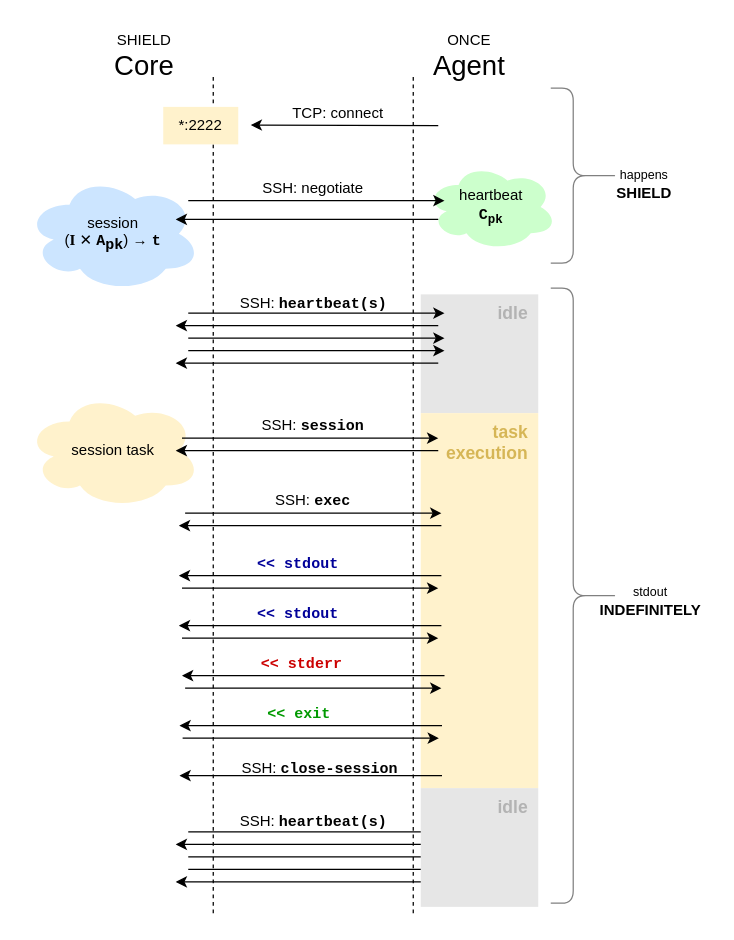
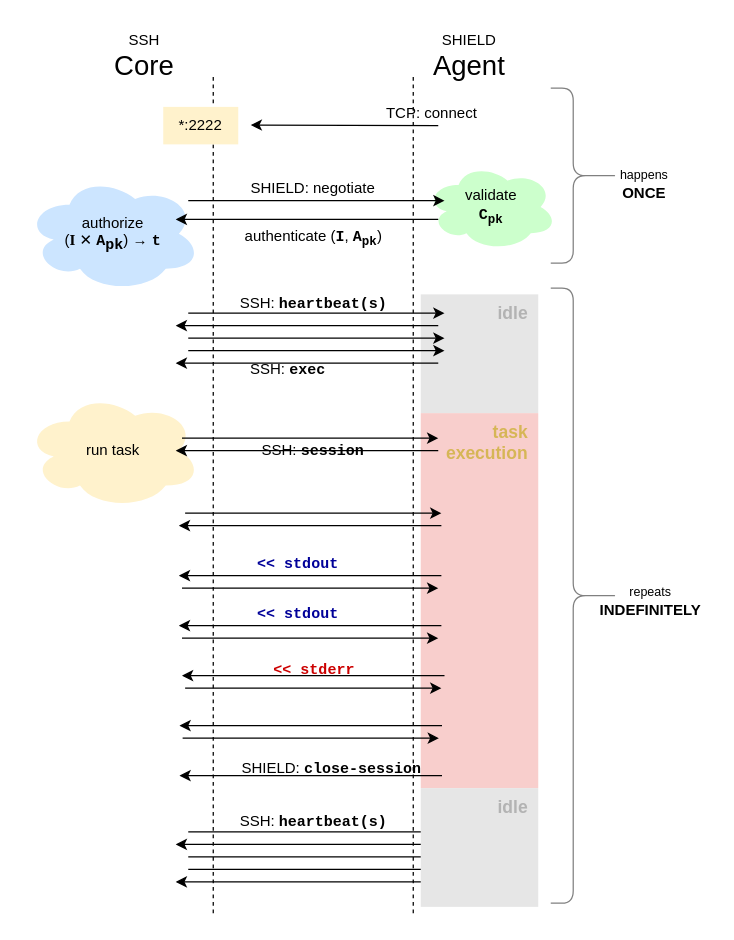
- <mxCell id="11" value="SHIELD&lt;br&gt;&lt;font style=&quot;font-size: 22px&quot;&gt;Core&lt;/font&gt;" style="text;html=1;strokeColor=none;fillColor=none;align=center;verticalAlign=middle;whiteSpace=wrap;rounded=0;" vertex="1" parent="1"><mxGeometry x="70" y="20" width="90" height="50" as="geometry" /></mxCell>
+ <mxCell id="11" value="SSH&lt;br&gt;&lt;font style=&quot;font-size: 22px&quot;&gt;Core&lt;/font&gt;" style="text;html=1;strokeColor=none;fillColor=none;align=center;verticalAlign=middle;whiteSpace=wrap;rounded=0;" vertex="1" parent="1"><mxGeometry x="70" y="20" width="90" height="50" as="geometry" /></mxCell>
- <mxCell id="10" value="ONCE&lt;br&gt;&lt;font style=&quot;font-size: 22px&quot;&gt;Agent&lt;/font&gt;" style="text;html=1;strokeColor=none;fillColor=none;align=center;verticalAlign=middle;whiteSpace=wrap;rounded=0;" vertex="1" parent="1"><mxGeometry x="330" y="20" width="90" height="50" as="geometry" /></mxCell>
+ <mxCell id="10" value="SHIELD&lt;br&gt;&lt;font style=&quot;font-size: 22px&quot;&gt;Agent&lt;/font&gt;" style="text;html=1;strokeColor=none;fillColor=none;align=center;verticalAlign=middle;whiteSpace=wrap;rounded=0;" vertex="1" parent="1"><mxGeometry x="330" y="20" width="90" height="50" as="geometry" /></mxCell>
- <mxCell id="47" value="TCP: connect" style="text;html=1;strokeColor=none;fillColor=none;align=center;verticalAlign=middle;whiteSpace=wrap;rounded=0;" vertex="1" parent="1"><mxGeometry x="220" y="80" width="100" height="20" as="geometry" /></mxCell>
+ <mxCell id="47" value="TCP: connect" style="text;html=1;strokeColor=none;fillColor=none;align=center;verticalAlign=middle;whiteSpace=wrap;rounded=0;" vertex="1" parent="1"><mxGeometry x="295" y="80" width="100" height="20" as="geometry" /></mxCell>
- <mxCell id="50" value="&lt;font style=&quot;font-size: 10px&quot;&gt;happens&lt;/font&gt;&lt;br&gt;&lt;b&gt;SHIELD&lt;/b&gt;" style="text;html=1;strokeColor=none;fillColor=none;align=center;verticalAlign=middle;whiteSpace=wrap;rounded=0;" vertex="1" parent="1"><mxGeometry x="470" y="121" width="90" height="50" as="geometry" /></mxCell>
+ <mxCell id="50" value="&lt;font style=&quot;font-size: 10px&quot;&gt;happens&lt;/font&gt;&lt;br&gt;&lt;b&gt;ONCE&lt;/b&gt;" style="text;html=1;strokeColor=none;fillColor=none;align=center;verticalAlign=middle;whiteSpace=wrap;rounded=0;" vertex="1" parent="1"><mxGeometry x="470" y="121" width="90" height="50" as="geometry" /></mxCell>
- <mxCell id="45" value="SSH: negotiate" style="text;html=1;strokeColor=none;fillColor=none;align=center;verticalAlign=middle;whiteSpace=wrap;rounded=0;" vertex="1" parent="1"><mxGeometry x="170" y="140" width="160" height="20" as="geometry" /></mxCell>
+ <mxCell id="45" value="SHIELD: negotiate" style="text;html=1;strokeColor=none;fillColor=none;align=center;verticalAlign=middle;whiteSpace=wrap;rounded=0;" vertex="1" parent="1"><mxGeometry x="170" y="140" width="160" height="20" as="geometry" /></mxCell>
- <mxCell id="6" value="heartbeat&lt;br&gt;&lt;b&gt;&lt;font face=&quot;Courier New&quot;&gt;C&lt;sub&gt;pk&lt;/sub&gt;&lt;/font&gt;&lt;/b&gt;" style="ellipse;shape=cloud;whiteSpace=wrap;html=1;fillColor=#CCFFCC;strokeColor=none;" vertex="1" parent="1"><mxGeometry x="340" y="130" width="105" height="70" as="geometry" /></mxCell>
+ <mxCell id="6" value="validate&lt;br&gt;&lt;b&gt;&lt;font face=&quot;Courier New&quot;&gt;C&lt;sub&gt;pk&lt;/sub&gt;&lt;/font&gt;&lt;/b&gt;" style="ellipse;shape=cloud;whiteSpace=wrap;html=1;fillColor=#CCFFCC;strokeColor=none;" vertex="1" parent="1"><mxGeometry x="340" y="130" width="105" height="70" as="geometry" /></mxCell>
- <mxCell id="5" value="session&lt;br&gt;(&lt;font face=&quot;Times New Roman&quot;&gt;&lt;b&gt;I&lt;/b&gt;&lt;/font&gt; ✕&amp;nbsp;&lt;b&gt;&lt;font face=&quot;Courier New&quot;&gt;A&lt;span style=&quot;vertical-align: sub&quot;&gt;pk&lt;/span&gt;&lt;/font&gt;&lt;/b&gt;)&amp;nbsp;→ &lt;b&gt;&lt;font face=&quot;Courier New&quot;&gt;t&lt;/font&gt;&lt;/b&gt;" style="ellipse;shape=cloud;whiteSpace=wrap;html=1;fillColor=#CCE5FF;strokeColor=none;" vertex="1" parent="1"><mxGeometry x="20" y="140" width="140" height="93" as="geometry" /></mxCell>
+ <mxCell id="5" value="authorize&lt;br&gt;(&lt;font face=&quot;Times New Roman&quot;&gt;&lt;b&gt;I&lt;/b&gt;&lt;/font&gt; ✕&amp;nbsp;&lt;b&gt;&lt;font face=&quot;Courier New&quot;&gt;A&lt;span style=&quot;vertical-align: sub&quot;&gt;pk&lt;/span&gt;&lt;/font&gt;&lt;/b&gt;)&amp;nbsp;→ &lt;b&gt;&lt;font face=&quot;Courier New&quot;&gt;t&lt;/font&gt;&lt;/b&gt;" style="ellipse;shape=cloud;whiteSpace=wrap;html=1;fillColor=#CCE5FF;strokeColor=none;" vertex="1" parent="1"><mxGeometry x="20" y="140" width="140" height="93" as="geometry" /></mxCell>
+ <mxCell id="43" value="authenticate (&lt;b&gt;&lt;font face=&quot;Courier New&quot;&gt;I&lt;/font&gt;&lt;/b&gt;, &lt;font face=&quot;Courier New&quot;&gt;&lt;b&gt;A&lt;sub&gt;pk&lt;/sub&gt;&lt;/b&gt;&lt;/font&gt;)" style="text;html=1;align=center;" vertex="1" parent="1"><mxGeometry x="170" y="175" width="160" height="30" as="geometry" /></mxCell>
- <mxCell id="41" value="SSH: &lt;b&gt;&lt;font face=&quot;Courier New&quot;&gt;session&lt;/font&gt;&lt;/b&gt;" style="text;html=1;strokeColor=none;fillColor=none;align=center;verticalAlign=middle;whiteSpace=wrap;rounded=0;" vertex="1" parent="1"><mxGeometry x="170" y="330" width="160" height="20" as="geometry" /></mxCell>
+ <mxCell id="41" value="SSH: &lt;b&gt;&lt;font face=&quot;Courier New&quot;&gt;session&lt;/font&gt;&lt;/b&gt;" style="text;html=1;strokeColor=none;fillColor=none;align=center;verticalAlign=middle;whiteSpace=wrap;rounded=0;" vertex="1" parent="1"><mxGeometry x="170" y="350" width="160" height="20" as="geometry" /></mxCell>
- <mxCell id="4" value="session task" style="ellipse;shape=cloud;whiteSpace=wrap;html=1;fillColor=#fff2cc;strokeColor=none;" vertex="1" parent="1"><mxGeometry x="20" y="313.5" width="140" height="93" as="geometry" /></mxCell>
+ <mxCell id="4" value="run task" style="ellipse;shape=cloud;whiteSpace=wrap;html=1;fillColor=#fff2cc;strokeColor=none;" vertex="1" parent="1"><mxGeometry x="20" y="313.5" width="140" height="93" as="geometry" /></mxCell>
- <mxCell id="39" value="SSH: &lt;font face=&quot;Courier New&quot;&gt;&lt;b&gt;exec&lt;/b&gt;&lt;/font&gt;" style="text;html=1;strokeColor=none;fillColor=none;align=center;verticalAlign=middle;whiteSpace=wrap;rounded=0;" vertex="1" parent="1"><mxGeometry x="170" y="390" width="160" height="20" as="geometry" /></mxCell>
+ <mxCell id="39" value="SSH: &lt;font face=&quot;Courier New&quot;&gt;&lt;b&gt;exec&lt;/b&gt;&lt;/font&gt;" style="text;html=1;strokeColor=none;fillColor=none;align=center;verticalAlign=middle;whiteSpace=wrap;rounded=0;" vertex="1" parent="1"><mxGeometry x="150" y="285" width="160" height="20" as="geometry" /></mxCell>
- <mxCell id="3" value="task&lt;br style=&quot;font-size: 14px;&quot;&gt;execution" style="rounded=0;whiteSpace=wrap;html=1;fillColor=#fff2cc;align=right;strokeColor=none;verticalAlign=top;spacingRight=6;fontSize=14;fontColor=#D6B656;fontStyle=1" vertex="1" parent="1"><mxGeometry x="336" y="330" width="94" height="300" as="geometry" /></mxCell>
+ <mxCell id="3" value="task&lt;br style=&quot;font-size: 14px;&quot;&gt;execution" style="rounded=0;whiteSpace=wrap;html=1;fillColor=#f8cecc;align=right;strokeColor=none;verticalAlign=top;spacingRight=6;fontSize=14;fontColor=#D6B656;fontStyle=1;" vertex="1" parent="1"><mxGeometry x="336" y="330" width="94" height="300" as="geometry" /></mxCell>
- <mxCell id="51" value="&lt;font style=&quot;font-size: 10px&quot;&gt;stdout&lt;/font&gt;&lt;br&gt;&lt;b&gt;INDEFINITELY&lt;/b&gt;" style="text;html=1;strokeColor=none;fillColor=none;align=center;verticalAlign=middle;whiteSpace=wrap;rounded=0;" vertex="1" parent="1"><mxGeometry x="475" y="455" width="90" height="50" as="geometry" /></mxCell>
+ <mxCell id="51" value="&lt;font style=&quot;font-size: 10px&quot;&gt;repeats&lt;/font&gt;&lt;br&gt;&lt;b&gt;INDEFINITELY&lt;/b&gt;" style="text;html=1;strokeColor=none;fillColor=none;align=center;verticalAlign=middle;whiteSpace=wrap;rounded=0;" vertex="1" parent="1"><mxGeometry x="475" y="455" width="90" height="50" as="geometry" /></mxCell>
- <mxCell id="29" value="&lt;font face=&quot;Courier New&quot; color=&quot;#cc0000&quot;&gt;&amp;lt;&amp;lt; stderr&lt;/font&gt;" style="text;html=1;strokeColor=none;fillColor=none;align=center;verticalAlign=middle;whiteSpace=wrap;rounded=0;fontStyle=1" vertex="1" parent="26"><mxGeometry x="45.5" width="100" height="20" as="geometry" /></mxCell>
+ <mxCell id="29" value="&lt;font face=&quot;Courier New&quot; color=&quot;#cc0000&quot;&gt;&amp;lt;&amp;lt; stderr&lt;/font&gt;" style="text;html=1;strokeColor=none;fillColor=none;align=center;verticalAlign=middle;whiteSpace=wrap;rounded=0;fontStyle=1" vertex="1" parent="26"><mxGeometry x="55.5" y="5" width="100" height="20" as="geometry" /></mxCell>
- <mxCell id="33" value="&lt;font face=&quot;Courier New&quot; color=&quot;#009900&quot;&gt;&amp;lt;&amp;lt; exit&lt;/font&gt;" style="text;html=1;strokeColor=none;fillColor=none;align=center;verticalAlign=middle;whiteSpace=wrap;rounded=0;fontStyle=1" vertex="1" parent="30"><mxGeometry x="45.5" width="100" height="20" as="geometry" /></mxCell>
- <mxCell id="35" value="SSH: &lt;b&gt;&lt;font face=&quot;Courier New&quot;&gt;close-session&lt;/font&gt;&lt;/b&gt;" style="text;html=1;" vertex="1" parent="1"><mxGeometry x="190.5" y="600" width="165" height="30" as="geometry" /></mxCell>
+ <mxCell id="35" value="SHIELD: &lt;b&gt;&lt;font face=&quot;Courier New&quot;&gt;close-session&lt;/font&gt;&lt;/b&gt;" style="text;html=1;" vertex="1" parent="1"><mxGeometry x="190.5" y="600" width="165" height="30" as="geometry" /></mxCell>
